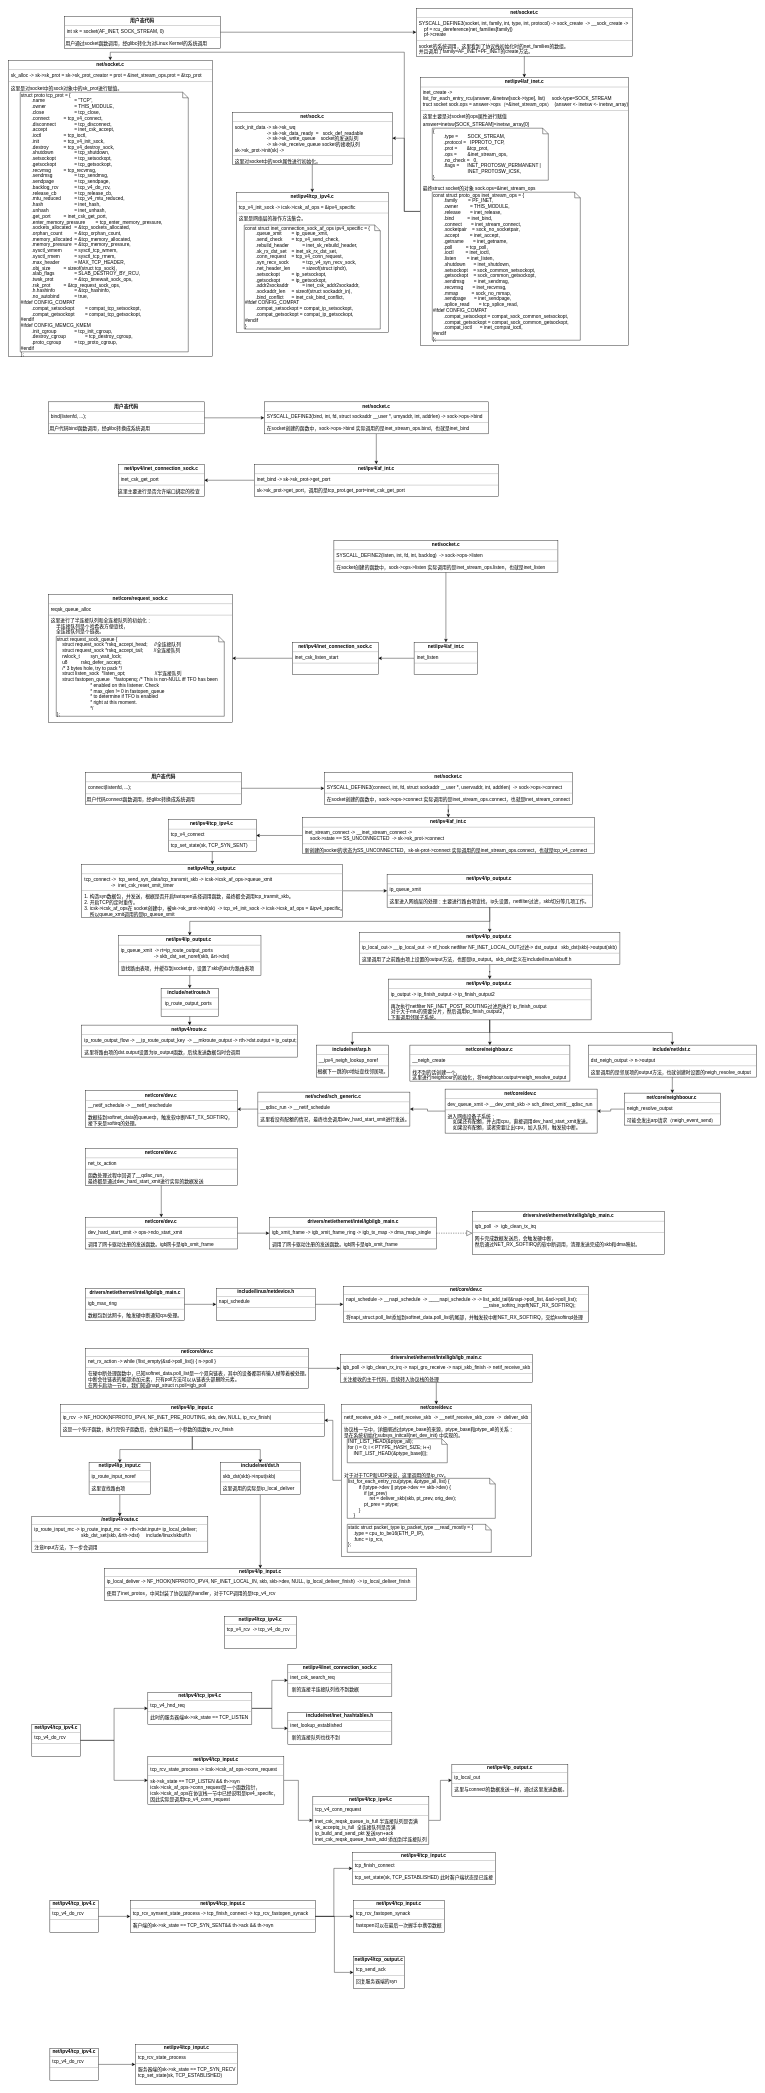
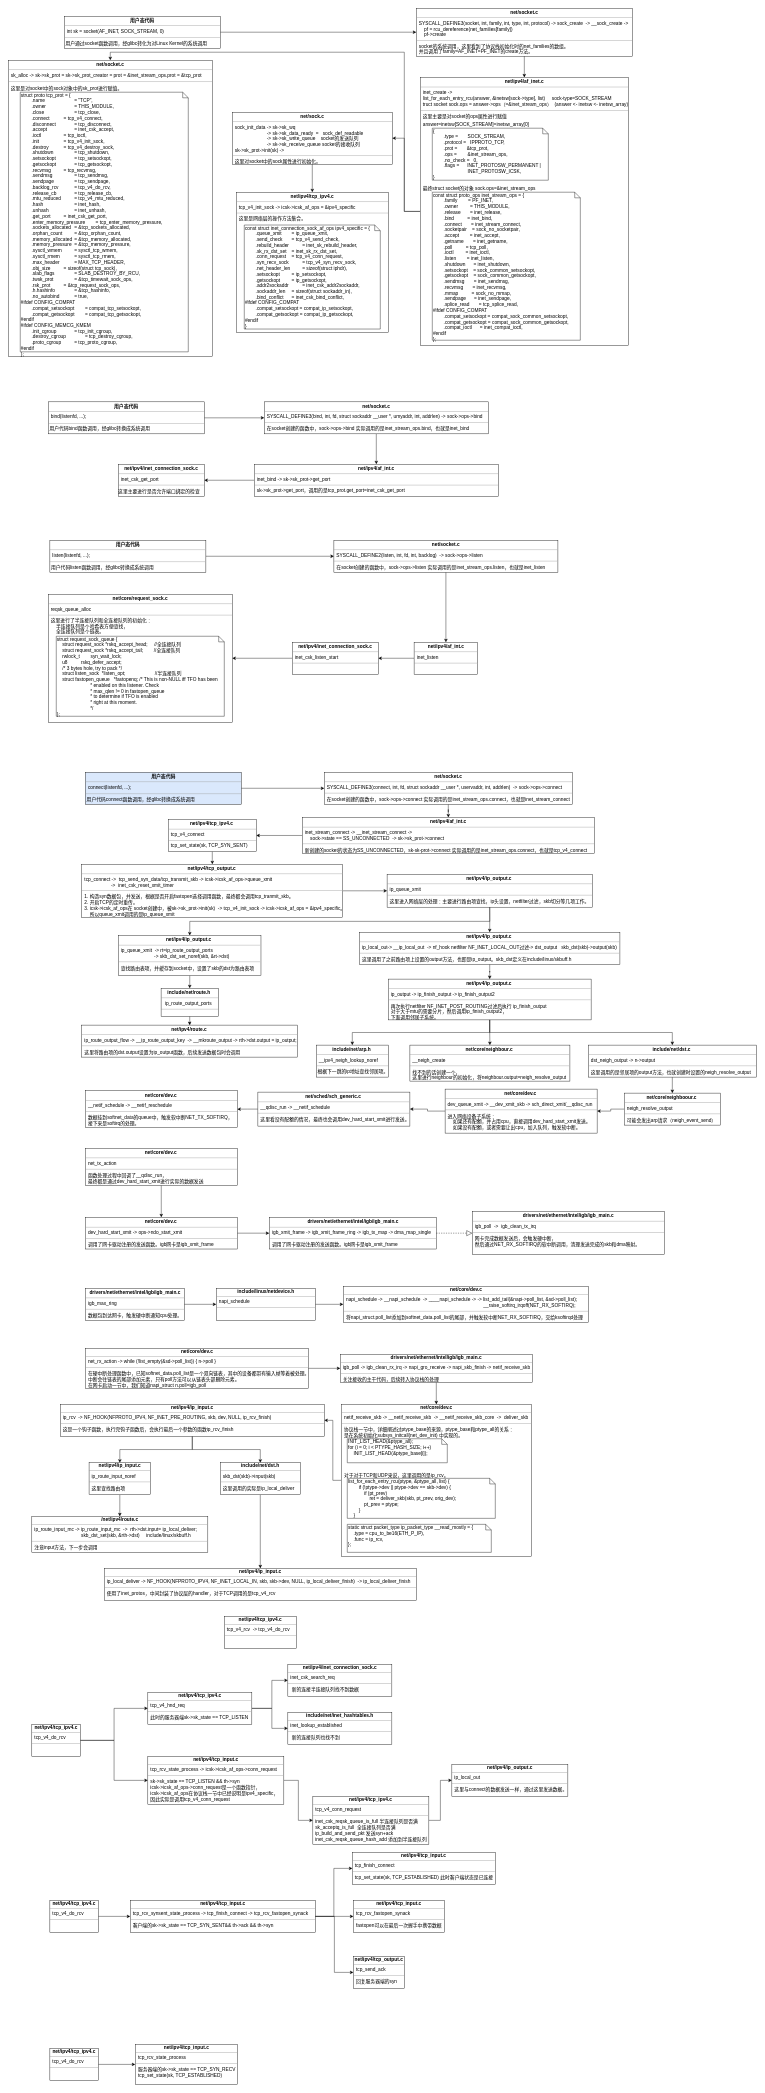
+ <mxCell id="25" value="&lt;p style=&quot;margin: 0px ; margin-top: 4px ; text-align: center&quot;&gt;&lt;b&gt;用户态代码&lt;/b&gt;&lt;/p&gt;&lt;hr size=&quot;1&quot;&gt;&amp;nbsp; listen(listenfd, ...);&lt;div style=&quot;height: 2px&quot;&gt;&lt;/div&gt;&lt;hr size=&quot;1&quot;&gt;&lt;div style=&quot;height: 2px&quot;&gt;&amp;nbsp;用户代码listen函数调用，经glibc转换成系统调用&lt;/div&gt;" style="verticalAlign=top;align=left;overflow=fill;fontSize=12;fontFamily=Helvetica;html=1;" parent="1" vertex="1"><mxGeometry x="124" y="1350" width="390" height="80" as="geometry" /></mxCell>
+ <mxCell id="24" value="" style="edgeStyle=orthogonalEdgeStyle;rounded=0;orthogonalLoop=1;jettySize=auto;html=1;entryX=0;entryY=0.5;entryDx=0;entryDy=0;" parent="1" source="25" target="27" edge="1"><mxGeometry relative="1" as="geometry"><mxPoint x="594" y="1390" as="targetPoint" /></mxGeometry></mxCell>
- <mxCell id="35" value="&lt;p style=&quot;margin: 0px ; margin-top: 4px ; text-align: center&quot;&gt;&lt;b&gt;用户态代码&lt;/b&gt;&lt;/p&gt;&lt;hr size=&quot;1&quot;&gt;&amp;nbsp; connect(listenfd, ...);&lt;div style=&quot;height: 2px&quot;&gt;&lt;/div&gt;&lt;hr size=&quot;1&quot;&gt;&lt;div style=&quot;height: 2px&quot;&gt;&amp;nbsp;用户代码connect函数调用，经glibc转换成系统调用&lt;/div&gt;" style="verticalAlign=top;align=left;overflow=fill;fontSize=12;fontFamily=Helvetica;html=1;" parent="1" vertex="1"><mxGeometry x="212.5" y="1930" width="390" height="80" as="geometry" /></mxCell>
+ <mxCell id="35" value="&lt;p style=&quot;margin: 0px ; margin-top: 4px ; text-align: center&quot;&gt;&lt;b&gt;用户态代码&lt;/b&gt;&lt;/p&gt;&lt;hr size=&quot;1&quot;&gt;&amp;nbsp; connect(listenfd, ...);&lt;div style=&quot;height: 2px&quot;&gt;&lt;/div&gt;&lt;hr size=&quot;1&quot;&gt;&lt;div style=&quot;height: 2px&quot;&gt;&amp;nbsp;用户代码connect函数调用，经glibc转换成系统调用&lt;/div&gt;" style="verticalAlign=top;align=left;overflow=fill;fontSize=12;fontFamily=Helvetica;html=1;fillColor=#dae8fc;" parent="1" vertex="1"><mxGeometry x="212.5" y="1930" width="390" height="80" as="geometry" /></mxCell>
